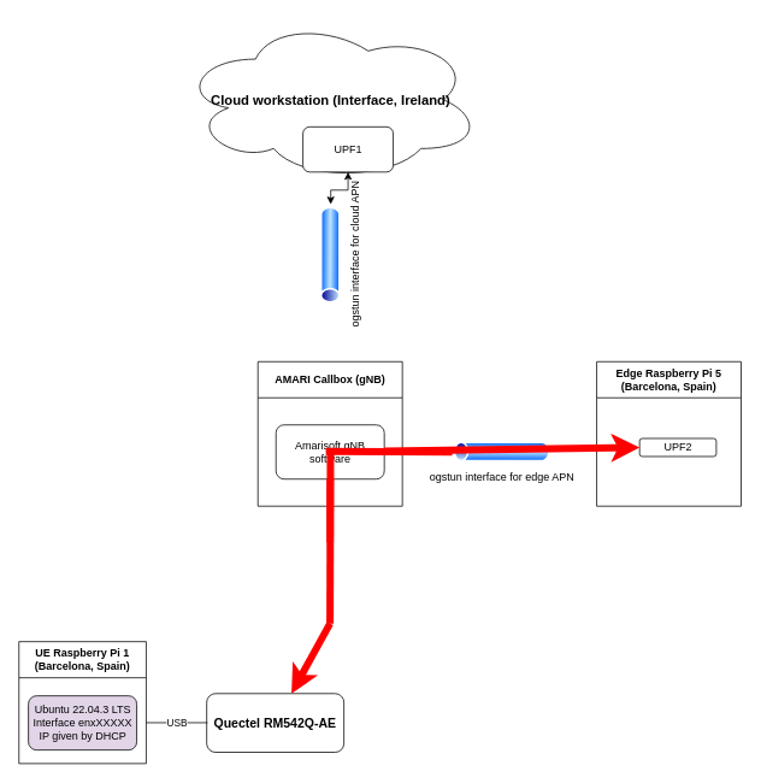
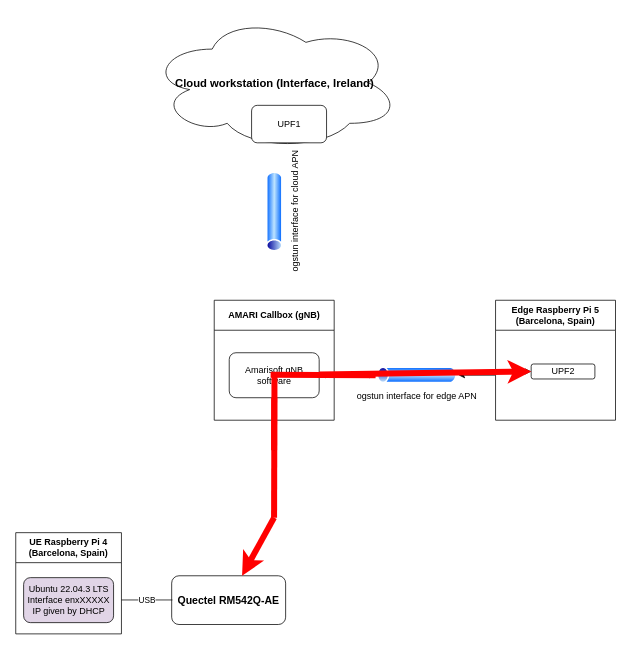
- <mxCell id="15" style="edgeStyle=orthogonalEdgeStyle;rounded=0;orthogonalLoop=1;jettySize=auto;html=1;entryX=1;entryY=0.5;entryDx=0;entryDy=0;startArrow=classic;startFill=1;" parent="1" source="16" target="17" edge="1"><mxGeometry relative="1" as="geometry" /></mxCell>
+ <mxCell id="19" style="edgeStyle=orthogonalEdgeStyle;rounded=0;orthogonalLoop=1;jettySize=auto;html=1;entryX=0;entryY=0.5;entryDx=0;entryDy=0;startArrow=classic;startFill=1;" parent="1" source="20" target="14" edge="1"><mxGeometry relative="1" as="geometry" /></mxCell>
- <mxCell id="8" value="UE Raspberry Pi 1&lt;div&gt;(Barcelona, Spain)&lt;/div&gt;" style="swimlane;whiteSpace=wrap;html=1;startSize=40;" parent="1" vertex="1"><mxGeometry y="710" width="141" height="135" as="geometry" x="20" /></mxCell>
+ <mxCell id="8" value="UE Raspberry Pi 4&lt;div&gt;(Barcelona, Spain)&lt;/div&gt;" style="swimlane;whiteSpace=wrap;html=1;startSize=40;" parent="1" vertex="1"><mxGeometry y="710" width="141" height="135" as="geometry" x="20" /></mxCell>
